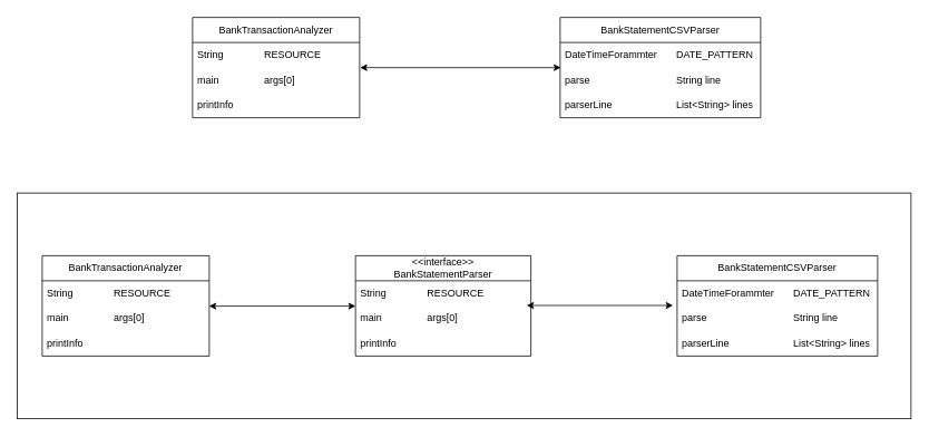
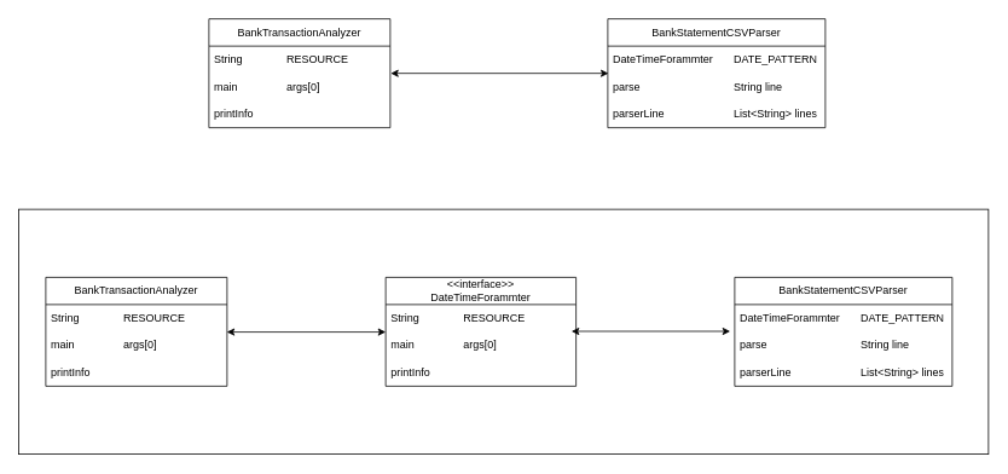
- <mxCell id="17" value="&amp;lt;&amp;lt;interface&amp;gt;&amp;gt;&lt;br&gt;BankStatementParser" style="swimlane;fontStyle=0;childLayout=stackLayout;horizontal=1;startSize=30;horizontalStack=0;resizeParent=1;resizeParentMax=0;resizeLast=0;collapsible=1;marginBottom=0;whiteSpace=wrap;html=1;" vertex="1" parent="1"><mxGeometry x="425" y="305" width="210" height="120" as="geometry" /></mxCell>
+ <mxCell id="17" value="&amp;lt;&amp;lt;interface&amp;gt;&amp;gt;&lt;br&gt;DateTimeForammter" style="swimlane;fontStyle=0;childLayout=stackLayout;horizontal=1;startSize=30;horizontalStack=0;resizeParent=1;resizeParentMax=0;resizeLast=0;collapsible=1;marginBottom=0;whiteSpace=wrap;html=1;" vertex="1" parent="1"><mxGeometry x="425" y="305" width="210" height="120" as="geometry" /></mxCell>
